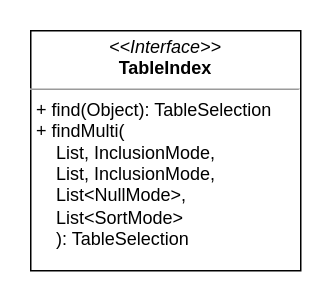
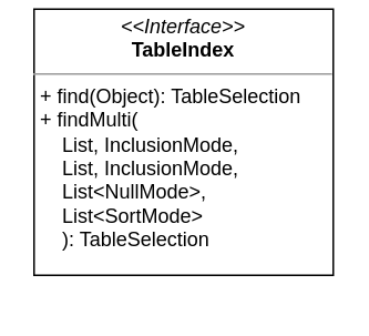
- <mxCell id="2" value="&lt;p style=&quot;margin:0px;margin-top:4px;text-align:center;&quot;&gt;&lt;i&gt;&amp;lt;&amp;lt;Interface&amp;gt;&amp;gt;&lt;/i&gt;&lt;br&gt;&lt;b&gt;TableIndex&lt;/b&gt;&lt;/p&gt;&lt;hr size=&quot;1&quot;&gt;&lt;p style=&quot;margin:0px;margin-left:4px;&quot;&gt;&lt;/p&gt;&lt;p style=&quot;margin:0px;margin-left:4px;&quot;&gt;+ find(Object): TableSelection&lt;br&gt;+ findMulti(&lt;/p&gt;&lt;p style=&quot;margin:0px;margin-left:4px;&quot;&gt;&amp;nbsp; &amp;nbsp; List, InclusionMode,&lt;/p&gt;&lt;p style=&quot;margin:0px;margin-left:4px;&quot;&gt;&amp;nbsp; &amp;nbsp; List, InclusionMode,&lt;/p&gt;&lt;p style=&quot;margin:0px;margin-left:4px;&quot;&gt;&amp;nbsp; &amp;nbsp; List&amp;lt;NullMode&amp;gt;,&lt;/p&gt;&lt;p style=&quot;margin:0px;margin-left:4px;&quot;&gt;&amp;nbsp; &amp;nbsp; List&amp;lt;SortMode&amp;gt;&lt;/p&gt;&lt;p style=&quot;margin:0px;margin-left:4px;&quot;&gt;&amp;nbsp; &amp;nbsp; ): TableSelection&lt;/p&gt;" style="verticalAlign=top;align=left;overflow=fill;fontSize=12;fontFamily=Helvetica;html=1;whiteSpace=wrap;" parent="1" vertex="1"><mxGeometry x="20" y="20" width="180" height="160" as="geometry" /></mxCell>
+ <mxCell id="2" value="&lt;p style=&quot;margin:0px;margin-top:4px;text-align:center;&quot;&gt;&lt;i&gt;&amp;lt;&amp;lt;Interface&amp;gt;&amp;gt;&lt;/i&gt;&lt;br&gt;&lt;b&gt;TableIndex&lt;/b&gt;&lt;/p&gt;&lt;hr size=&quot;1&quot;&gt;&lt;p style=&quot;margin:0px;margin-left:4px;&quot;&gt;&lt;/p&gt;&lt;p style=&quot;margin:0px;margin-left:4px;&quot;&gt;+ find(Object): TableSelection&lt;br&gt;+ findMulti(&lt;/p&gt;&lt;p style=&quot;margin:0px;margin-left:4px;&quot;&gt;&amp;nbsp; &amp;nbsp; List, InclusionMode,&lt;/p&gt;&lt;p style=&quot;margin:0px;margin-left:4px;&quot;&gt;&amp;nbsp; &amp;nbsp; List, InclusionMode,&lt;/p&gt;&lt;p style=&quot;margin:0px;margin-left:4px;&quot;&gt;&amp;nbsp; &amp;nbsp; List&amp;lt;NullMode&amp;gt;,&lt;/p&gt;&lt;p style=&quot;margin:0px;margin-left:4px;&quot;&gt;&amp;nbsp; &amp;nbsp; List&amp;lt;SortMode&amp;gt;&lt;/p&gt;&lt;p style=&quot;margin:0px;margin-left:4px;&quot;&gt;&amp;nbsp; &amp;nbsp; ): TableSelection&lt;/p&gt;" style="verticalAlign=top;align=left;overflow=fill;fontSize=12;fontFamily=Helvetica;html=1;whiteSpace=wrap;" parent="1" vertex="1"><mxGeometry x="20" y="5" width="180" height="160" as="geometry" /></mxCell>
